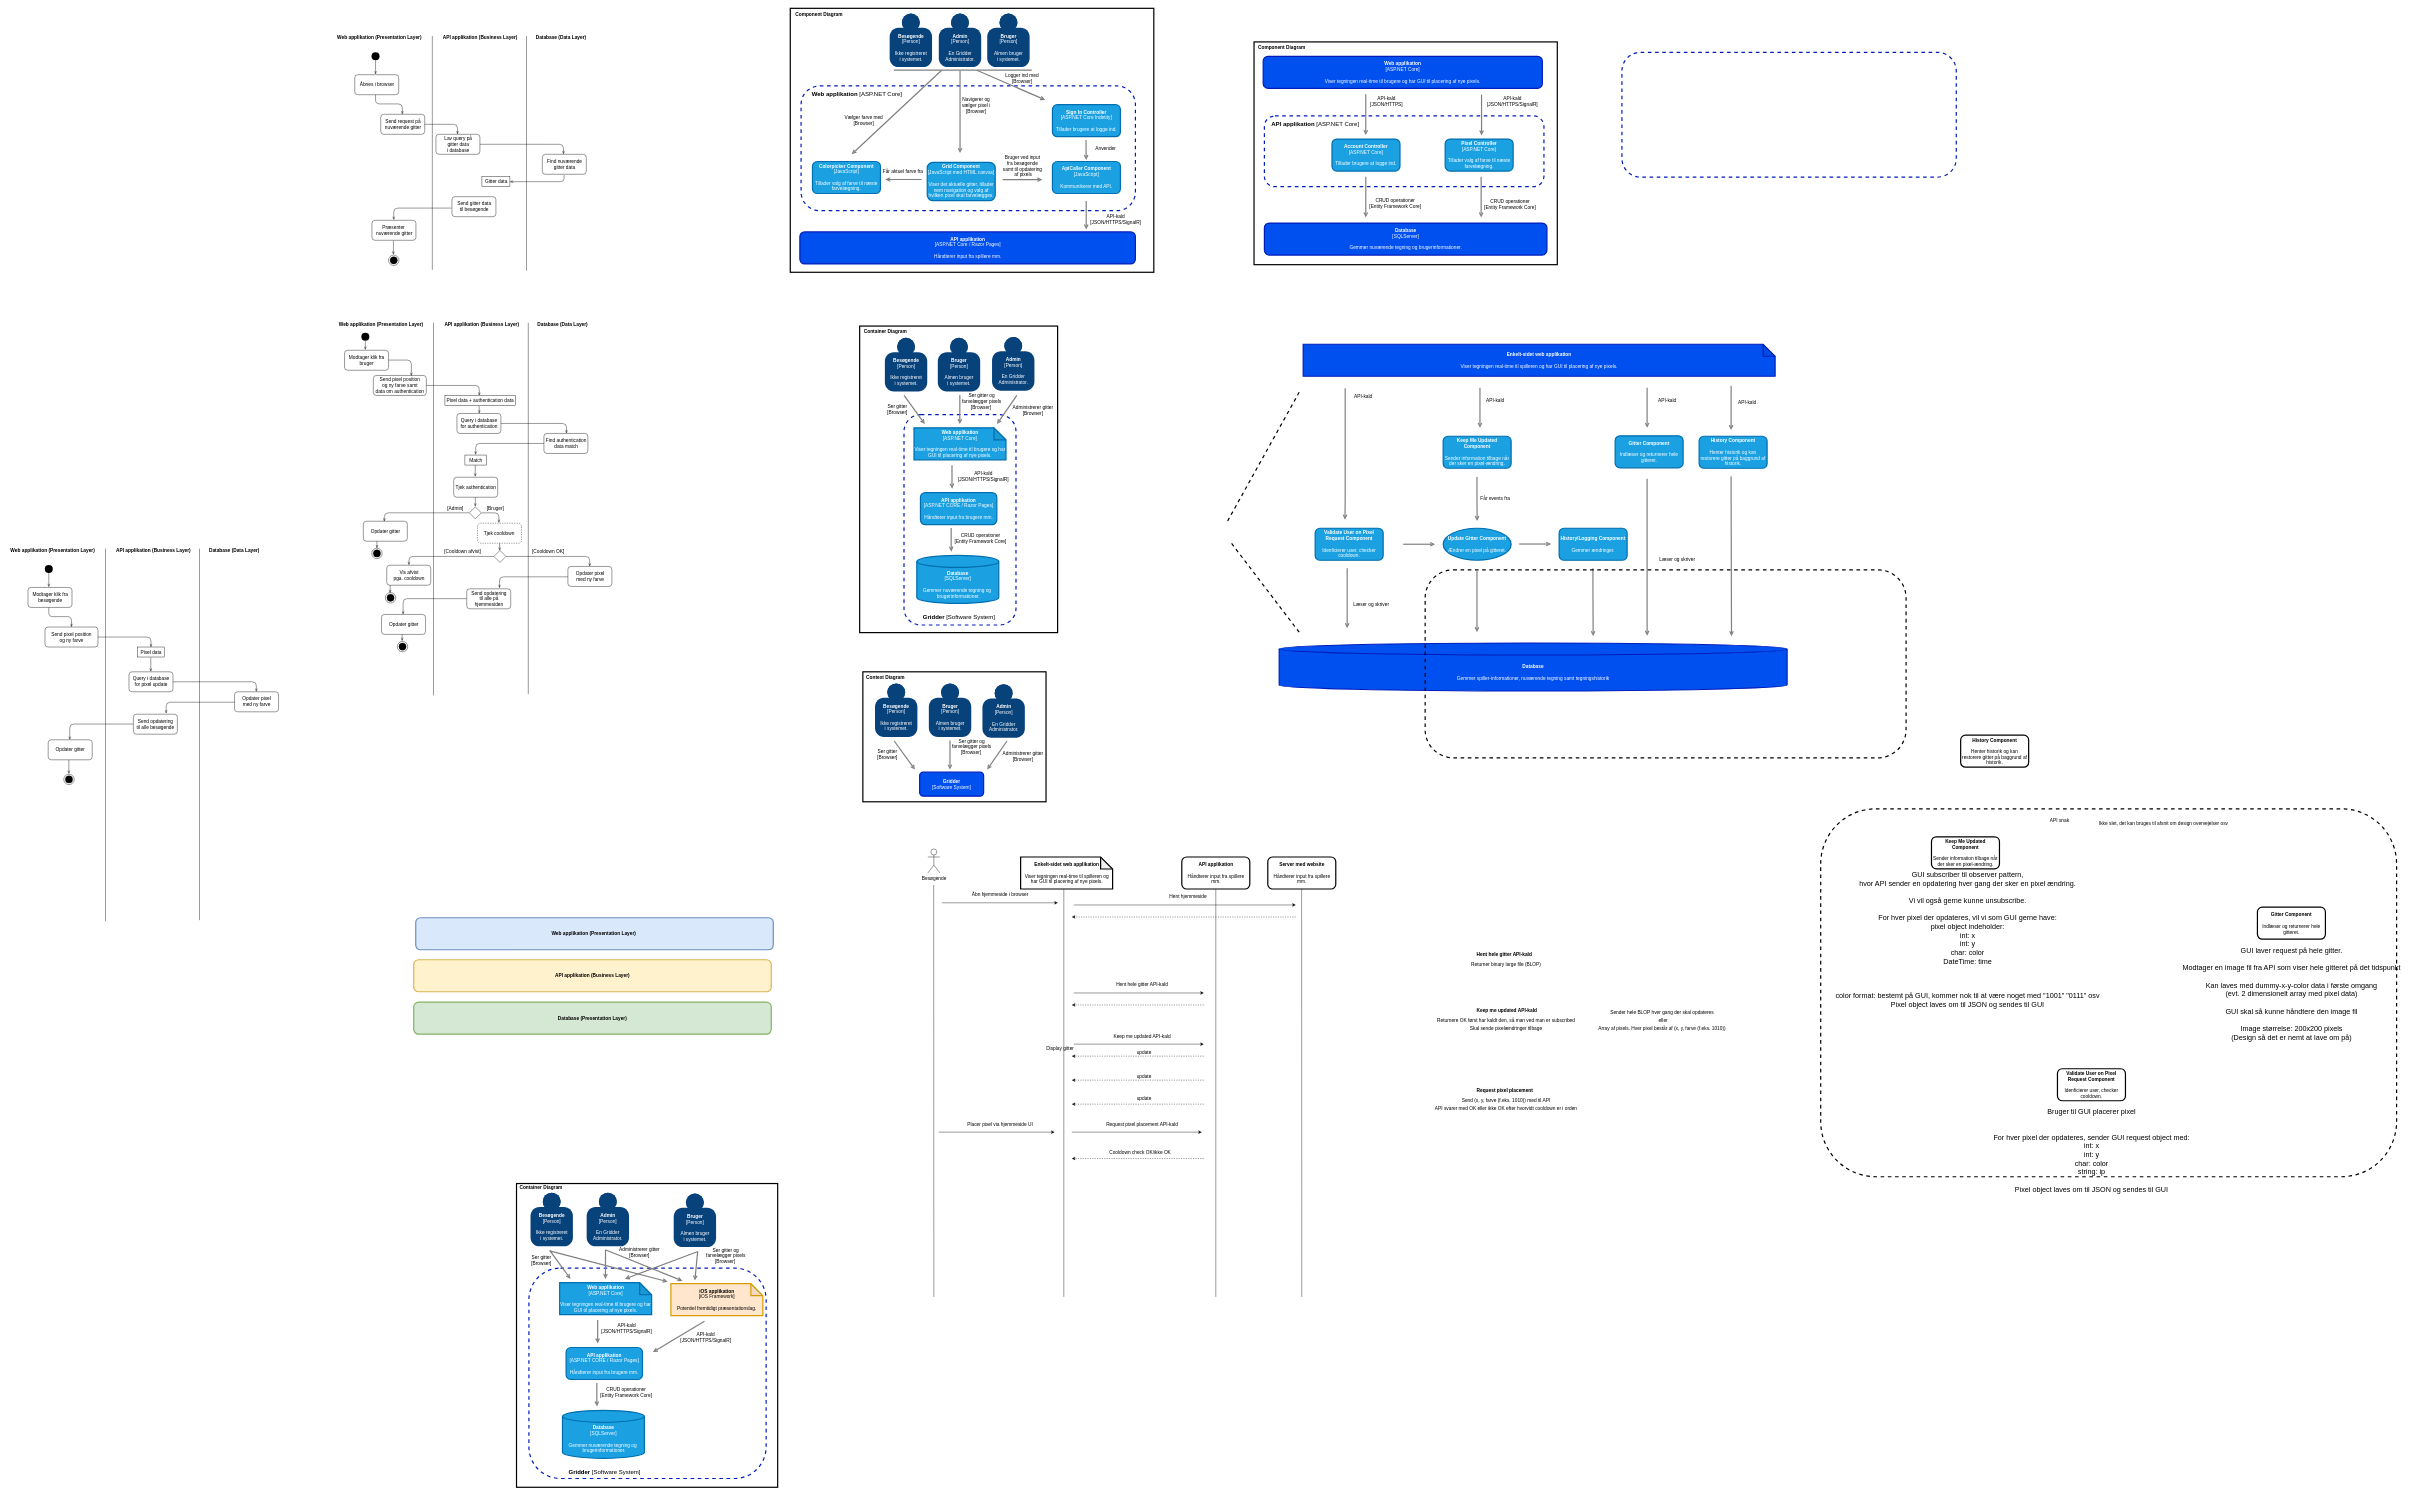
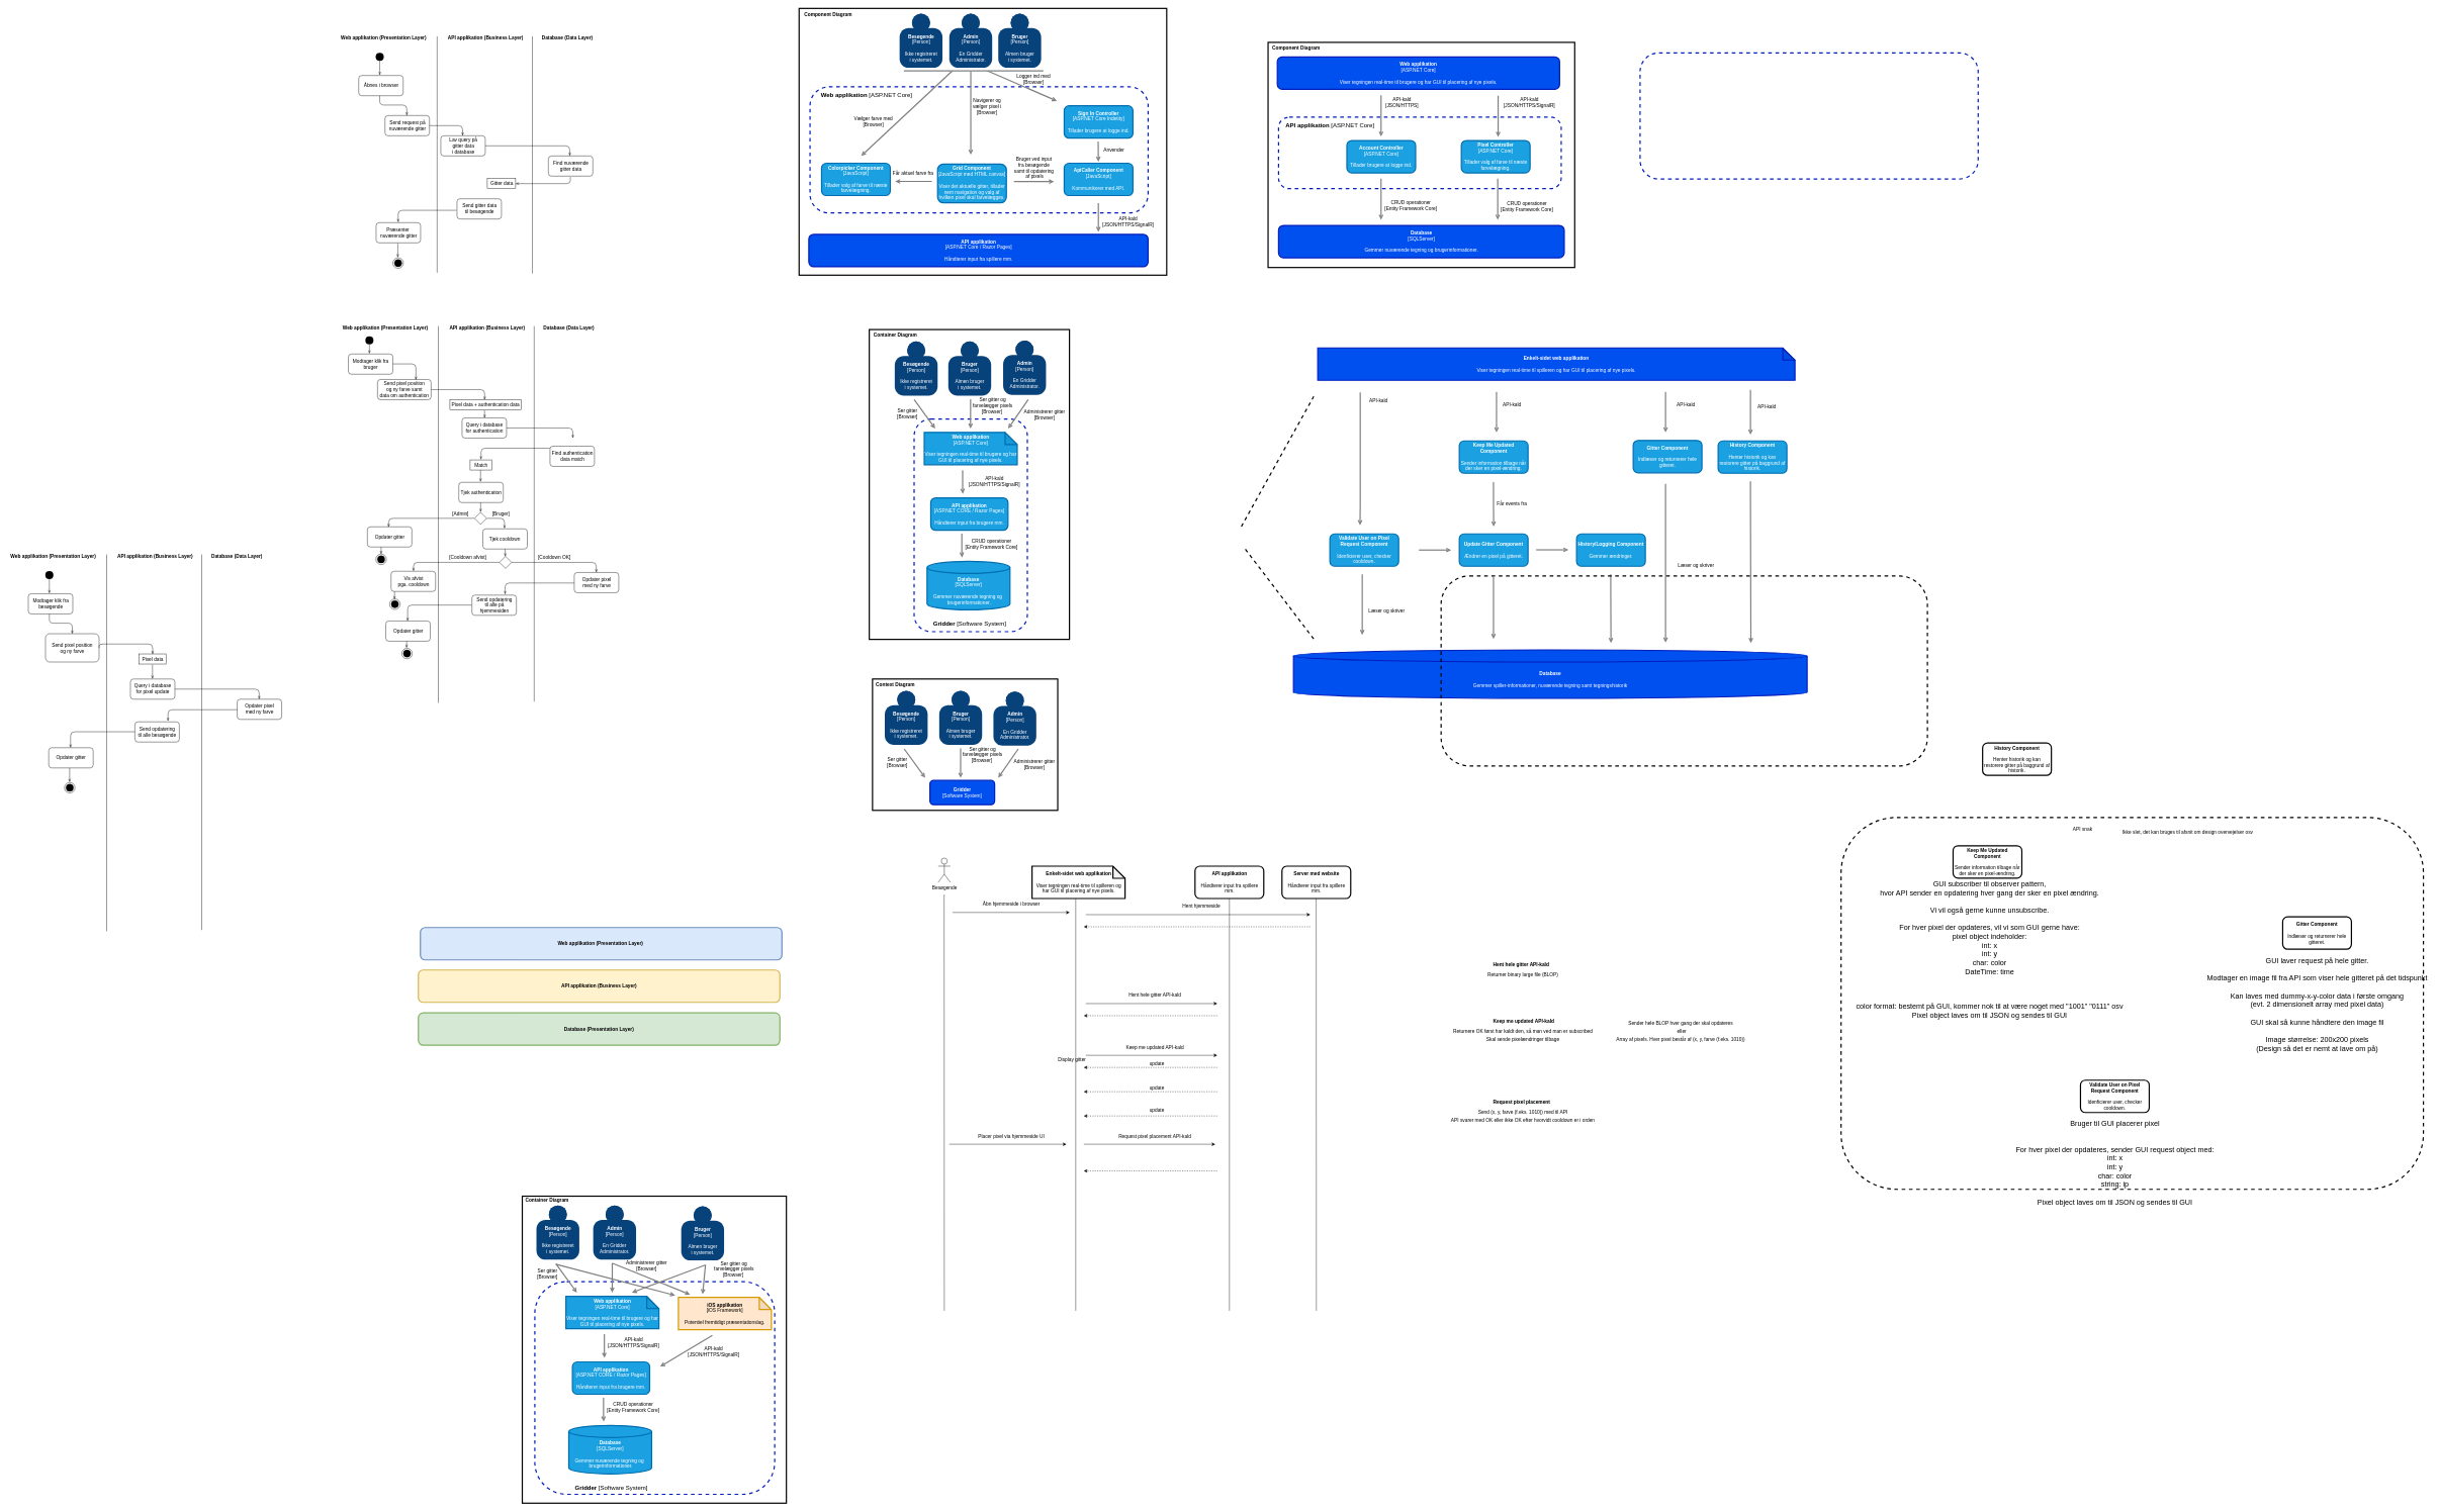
- <mxCell id="122" value="Anvender" style="text;html=1;align=center;verticalAlign=middle;resizable=0;points=[];autosize=1;" parent="1" vertex="1"><mxGeometry x="2733.5" y="363" width="61" height="18" as="geometry" /></mxCell>
+ <mxCell id="122" value="Anvender" style="text;html=1;align=center;verticalAlign=middle;resizable=0;points=[];autosize=1;" parent="1" vertex="1"><mxGeometry x="2723.5" y="363" width="61" height="18" as="geometry" /></mxCell>
- <mxCell id="185" value="Find authentication&lt;br&gt;data match" style="html=1;rounded=1;glass=0;sketch=0;shadow=0;" parent="153" vertex="1"><mxGeometry x="518.5" y="281" width="110" height="50" as="geometry" /></mxCell>
+ <mxCell id="185" value="Find authentication&lt;br&gt;data match" style="html=1;rounded=1;glass=0;sketch=0;shadow=0;" parent="153" vertex="1"><mxGeometry x="518.5" y="301" width="110" height="50" as="geometry" /></mxCell>
- <mxCell id="164" value="Tjek cooldown&amp;nbsp;" style="html=1;rounded=1;glass=0;sketch=0;shadow=0;dashed=1;" parent="153" vertex="1"><mxGeometry x="352.5" y="505.5" width="110" height="50" as="geometry" /></mxCell>
+ <mxCell id="164" value="Tjek cooldown&amp;nbsp;" style="html=1;rounded=1;glass=0;sketch=0;shadow=0;" parent="153" vertex="1"><mxGeometry x="352.5" y="505.5" width="110" height="50" as="geometry" /></mxCell>
- <mxCell id="19" value="&lt;b&gt;Update Gitter Component&lt;/b&gt;&lt;br&gt;&lt;br&gt;Ændrer en pixel på gitteret." style="ellipse;whiteSpace=wrap;html=1;strokeWidth=3;fillColor=#1ba1e2;strokeColor=#006EAF;fontColor=#ffffff;" parent="1" vertex="1"><mxGeometry x="3608" y="1320" width="170" height="80" as="geometry" /></mxCell>
+ <mxCell id="19" value="&lt;b&gt;Update Gitter Component&lt;/b&gt;&lt;br&gt;&lt;br&gt;Ændrer en pixel på gitteret." style="rounded=1;whiteSpace=wrap;html=1;strokeWidth=3;fillColor=#1ba1e2;strokeColor=#006EAF;fontColor=#ffffff;" parent="1" vertex="1"><mxGeometry x="3608" y="1320" width="170" height="80" as="geometry" /></mxCell>
- <mxCell id="224" value="Send pixel position&lt;br&gt;og ny farve" style="html=1;rounded=1;glass=0;sketch=0;shadow=0;" parent="1" vertex="1"><mxGeometry x="112" y="1567" width="132.5" height="50" as="geometry" /></mxCell>
+ <mxCell id="224" value="Send pixel position&lt;br&gt;og ny farve" style="html=1;rounded=1;glass=0;sketch=0;shadow=0;" parent="1" vertex="1"><mxGeometry x="112" y="1567" width="132.5" height="70" as="geometry" /></mxCell>
- <mxCell id="67" value="Cooldown check OK/ikke OK" style="text;html=1;align=center;verticalAlign=middle;resizable=0;points=[];autosize=1;" parent="1" vertex="1"><mxGeometry x="2764.5" y="2870" width="170" height="20" as="geometry" /></mxCell>
